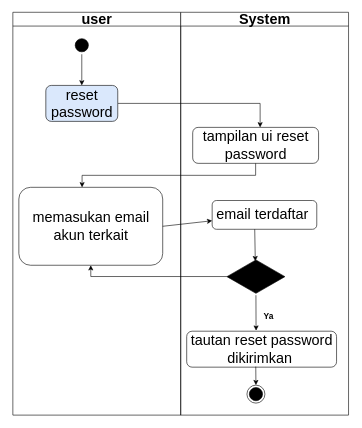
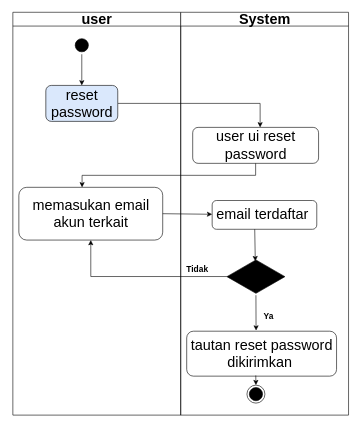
- <mxCell id="8" value="&lt;font style=&quot;font-size: 24px&quot;&gt;tampilan ui reset password&lt;/font&gt;" style="rounded=1;whiteSpace=wrap;html=1;" parent="7" vertex="1"><mxGeometry x="20" y="192" width="210" height="60" as="geometry" /></mxCell>
+ <mxCell id="8" value="&lt;font style=&quot;font-size: 24px&quot;&gt;user ui reset password&lt;/font&gt;" style="rounded=1;whiteSpace=wrap;html=1;" parent="7" vertex="1"><mxGeometry x="20" y="192" width="210" height="60" as="geometry" /></mxCell>
- <mxCell id="6" value="&lt;font style=&quot;font-size: 24px&quot;&gt;memasukan email akun terkait&lt;/font&gt;" style="rounded=1;whiteSpace=wrap;html=1;" parent="2" vertex="1"><mxGeometry x="10" y="292" width="240" height="130" as="geometry" /></mxCell>
+ <mxCell id="6" value="&lt;font style=&quot;font-size: 24px&quot;&gt;memasukan email akun terkait&lt;/font&gt;" style="rounded=1;whiteSpace=wrap;html=1;" parent="2" vertex="1"><mxGeometry x="10" y="292" width="240" height="88" as="geometry" /></mxCell>
+ <mxCell id="10" value="&lt;font style=&quot;font-size: 14px&quot;&gt;Tidak&lt;/font&gt;" style="text;strokeColor=none;fillColor=none;html=1;fontSize=24;fontStyle=1;verticalAlign=middle;align=center;" parent="7" vertex="1"><mxGeometry y="412" width="54.5" height="28" as="geometry" /></mxCell>
- <mxCell id="11" value="&lt;font style=&quot;font-size: 24px&quot;&gt;tautan reset password dikirimkan&amp;nbsp;&lt;/font&gt;" style="rounded=1;whiteSpace=wrap;html=1;fontSize=10;" parent="7" vertex="1"><mxGeometry x="10" y="532" width="250" height="60" as="geometry" /></mxCell>
+ <mxCell id="11" value="&lt;font style=&quot;font-size: 24px&quot;&gt;tautan reset password dikirimkan&amp;nbsp;&lt;/font&gt;" style="rounded=1;whiteSpace=wrap;html=1;fontSize=10;" parent="7" vertex="1"><mxGeometry x="10" y="532" width="250" height="75" as="geometry" /></mxCell>
